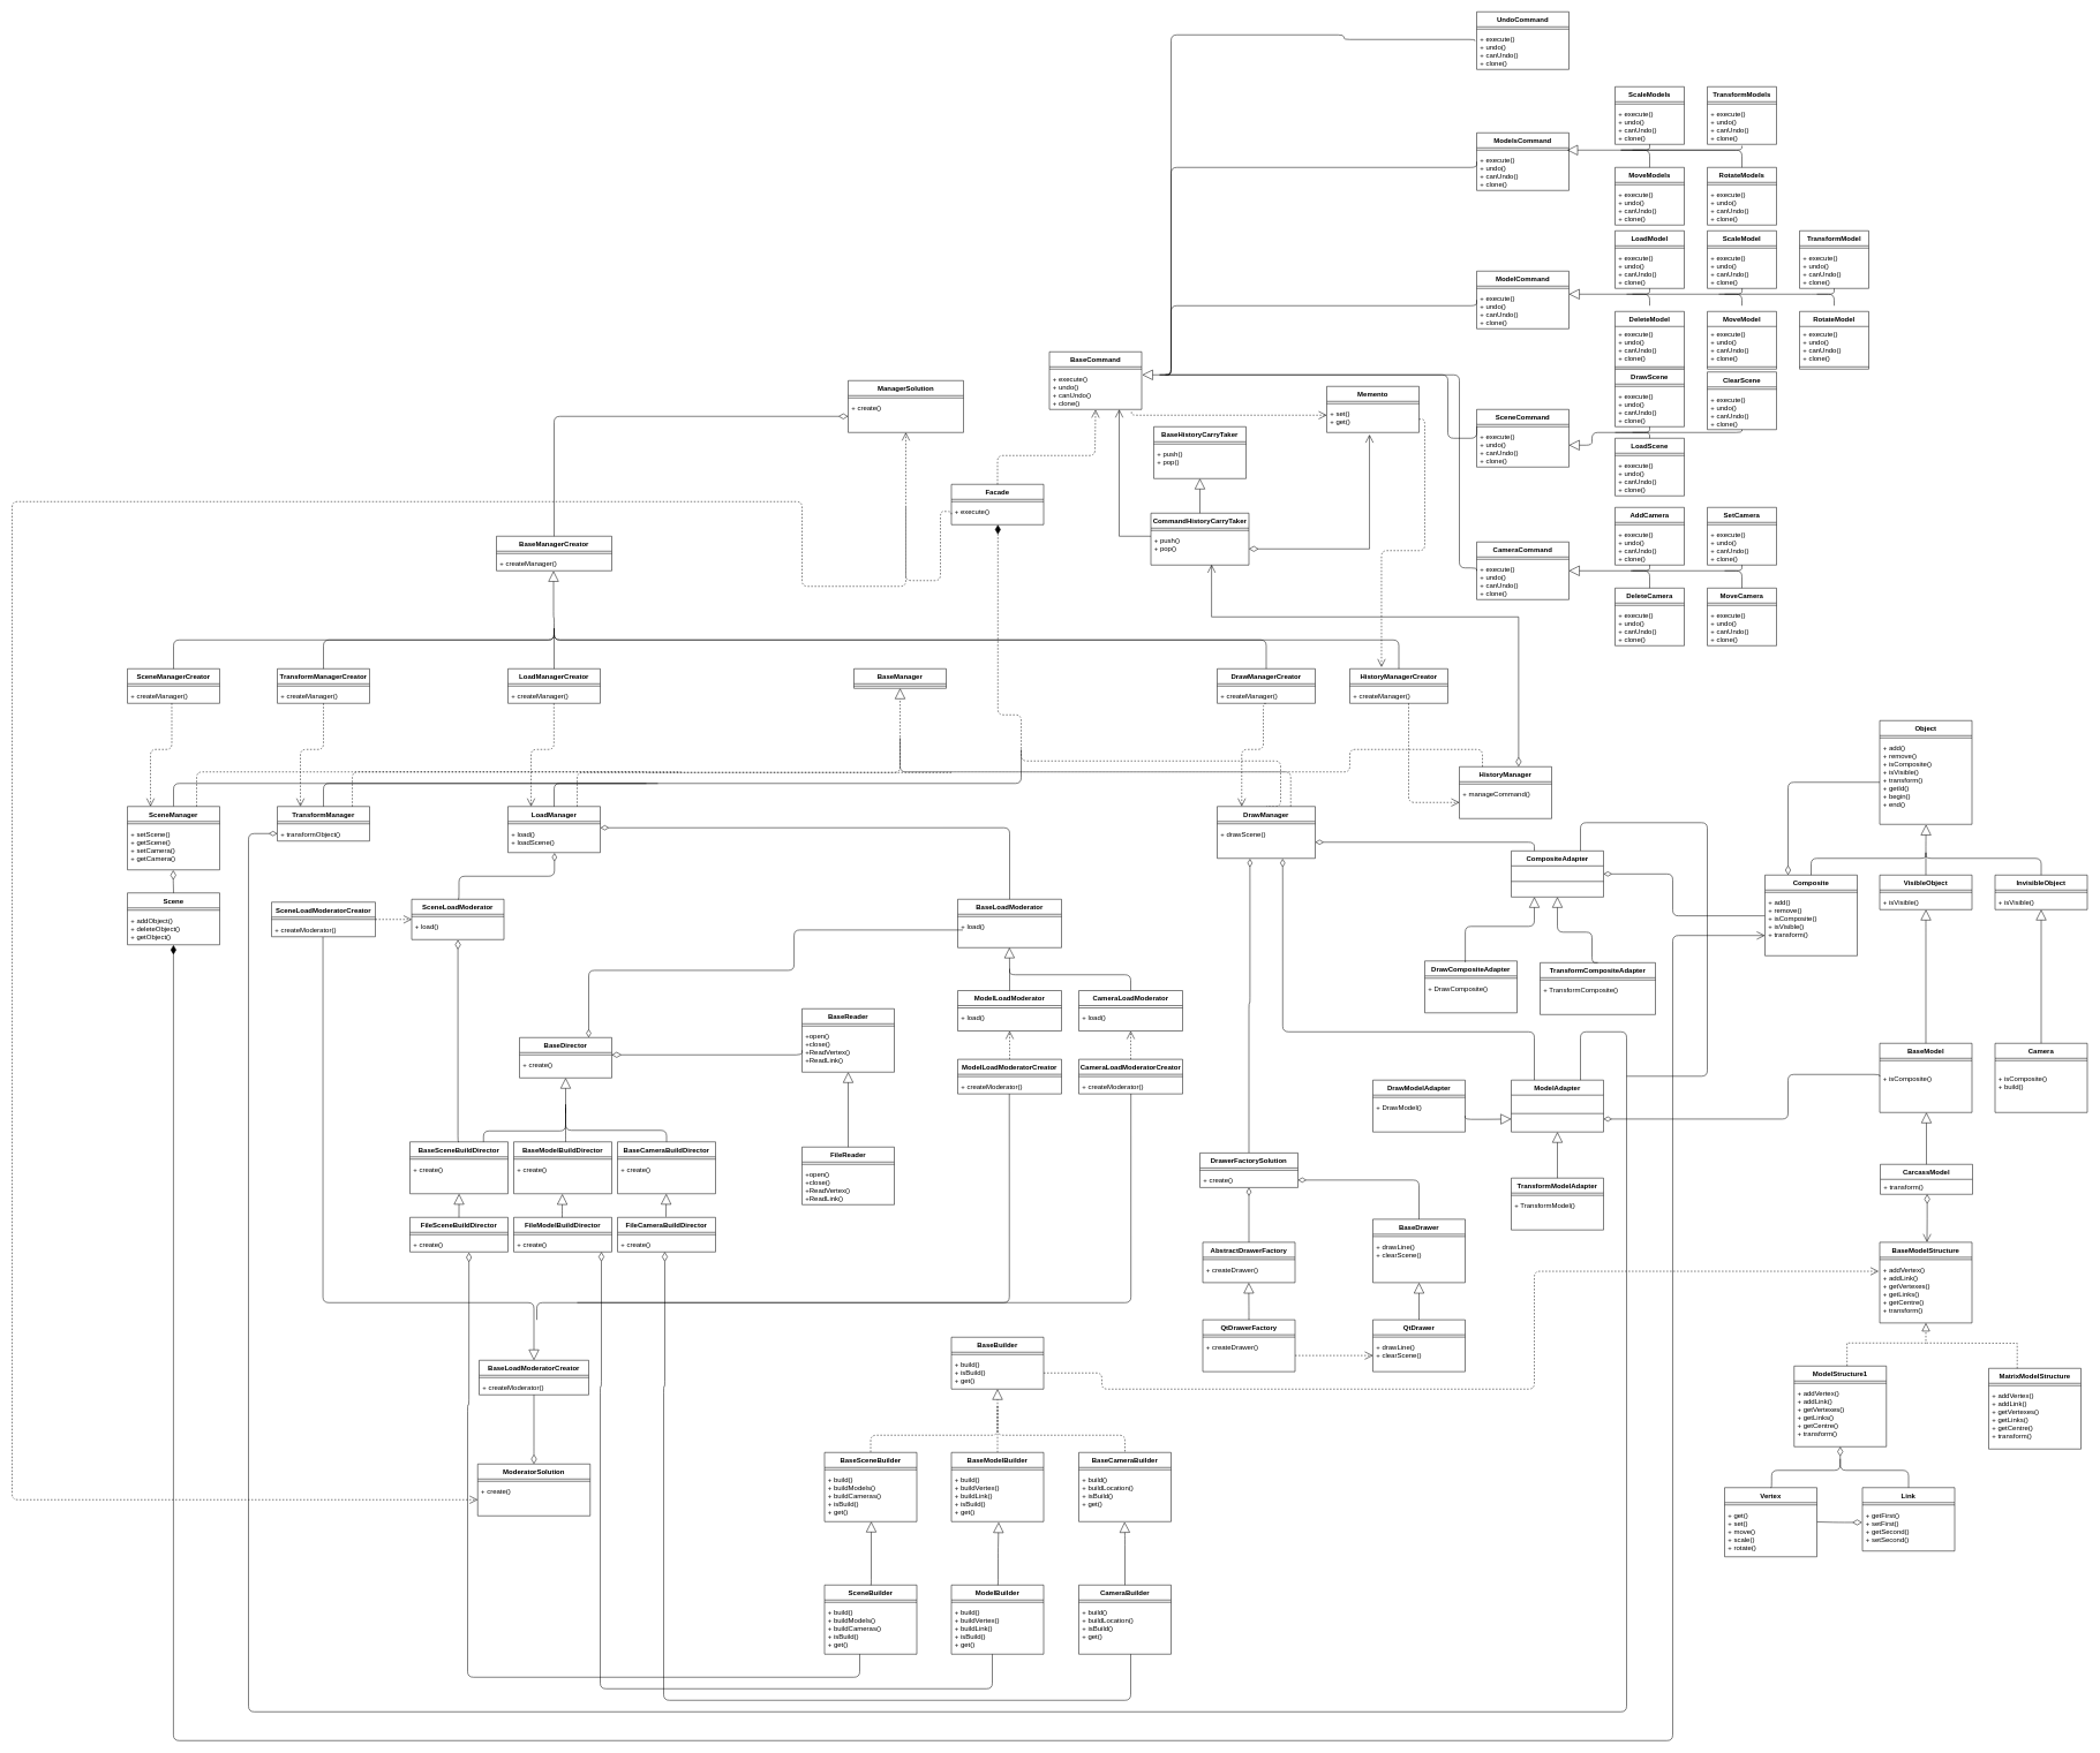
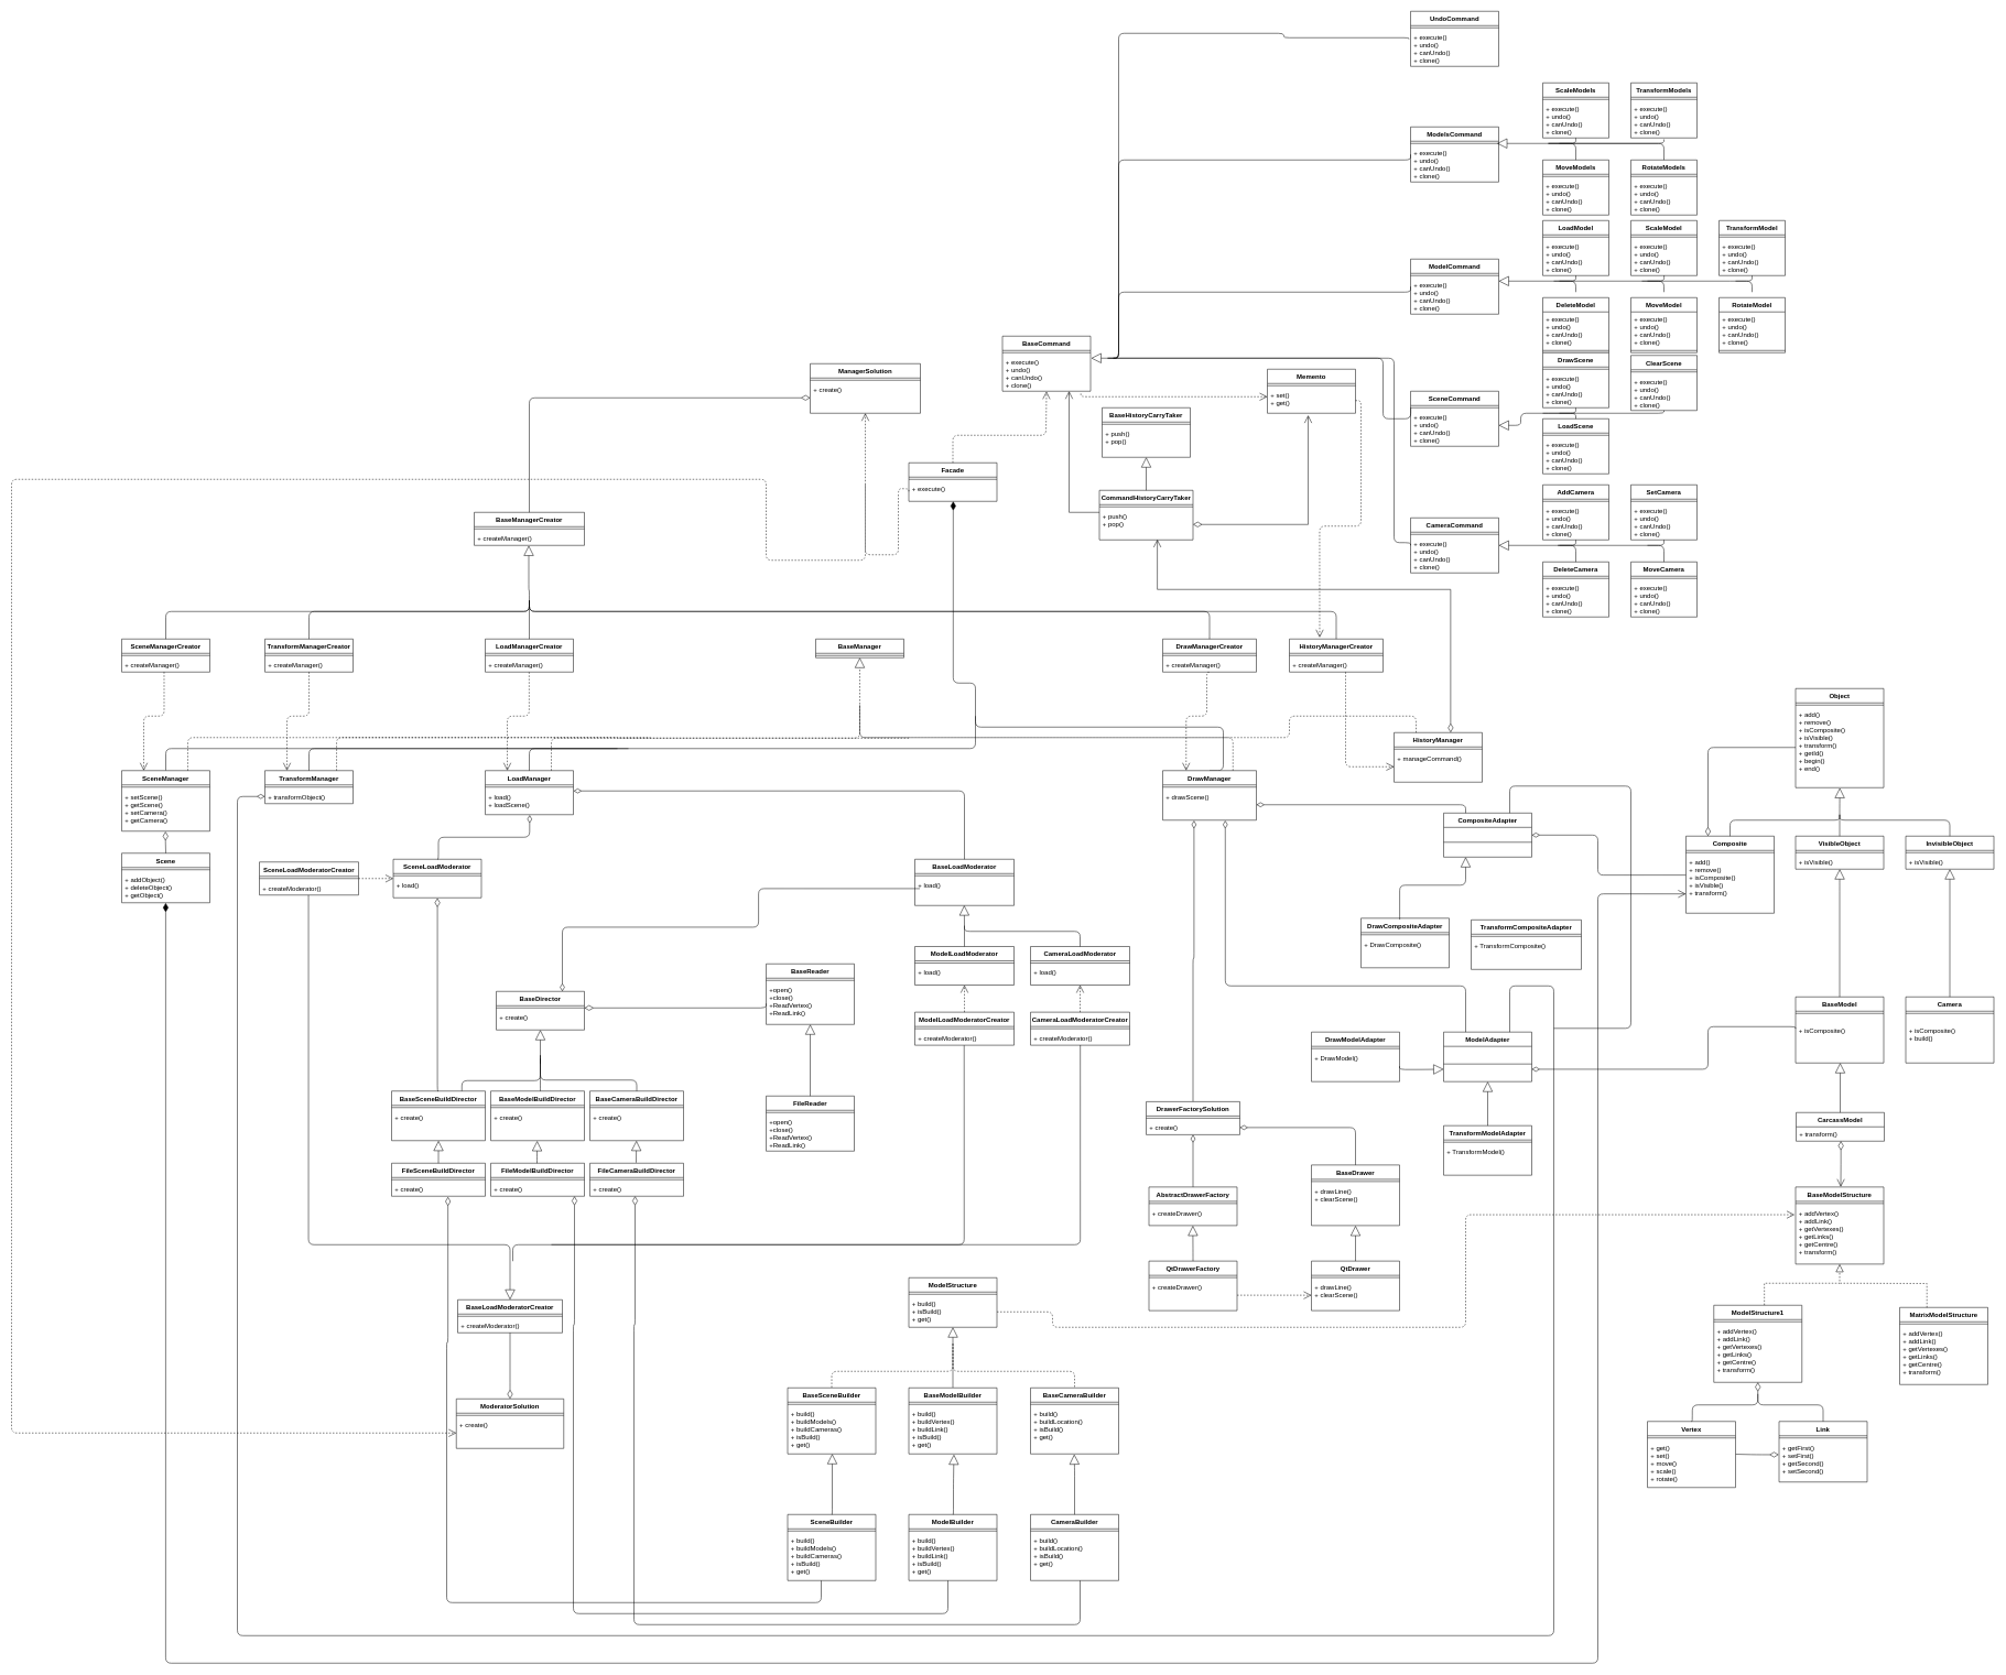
- <mxCell id="2" value="" style="endArrow=none;html=1;endSize=12;startArrow=diamondThin;startSize=14;startFill=1;edgeStyle=orthogonalEdgeStyle;align=left;verticalAlign=bottom;endFill=0;fontSize=48;entryX=0.5;entryY=0;entryDx=0;entryDy=0;exitX=0.504;exitY=0.999;exitDx=0;exitDy=0;exitPerimeter=0;dashed=1;" parent="1" source="146" target="13" edge="1"><mxGeometry x="0.455" y="60" relative="1" as="geometry"><mxPoint x="1899" y="1210" as="sourcePoint" /><mxPoint x="2220" y="1389" as="targetPoint" /><Array as="points"><mxPoint x="1730" y="1240" /><mxPoint x="1770" y="1240" /><mxPoint x="1770" y="1320" /><mxPoint x="2220" y="1320" /><mxPoint x="2220" y="1399" /></Array><mxPoint as="offset" /></mxGeometry></mxCell>
+ <mxCell id="2" value="" style="endArrow=none;html=1;endSize=12;startArrow=diamondThin;startSize=14;startFill=1;edgeStyle=orthogonalEdgeStyle;align=left;verticalAlign=bottom;endFill=0;fontSize=48;entryX=0.5;entryY=0;entryDx=0;entryDy=0;exitX=0.504;exitY=0.999;exitDx=0;exitDy=0;exitPerimeter=0;" parent="1" source="146" target="13" edge="1"><mxGeometry x="0.455" y="60" relative="1" as="geometry"><mxPoint x="1899" y="1210" as="sourcePoint" /><mxPoint x="2220" y="1389" as="targetPoint" /><Array as="points"><mxPoint x="1730" y="1240" /><mxPoint x="1770" y="1240" /><mxPoint x="1770" y="1320" /><mxPoint x="2220" y="1320" /><mxPoint x="2220" y="1399" /></Array><mxPoint as="offset" /></mxGeometry></mxCell>
- <mxCell id="280" value="" style="endArrow=block;endSize=16;endFill=0;html=1;edgeStyle=orthogonalEdgeStyle;exitX=0.5;exitY=0;exitDx=0;exitDy=0;entryX=0.5;entryY=1;entryDx=0;entryDy=0;" parent="1" source="276" target="177" edge="1"><mxGeometry width="160" relative="1" as="geometry"><mxPoint x="2550" y="1548.12" as="sourcePoint" /><mxPoint x="2630" y="1546.12" as="targetPoint" /><Array as="points"><mxPoint x="2760" y="1670.12" /><mxPoint x="2760" y="1617.12" /><mxPoint x="2700" y="1617.12" /></Array></mxGeometry></mxCell>
- <mxCell id="220" value="BaseBuilder" style="swimlane;fontStyle=1;align=center;verticalAlign=top;childLayout=stackLayout;horizontal=1;startSize=26;horizontalStack=0;resizeParent=1;resizeParentMax=0;resizeLast=0;collapsible=1;marginBottom=0;" parent="1" vertex="1"><mxGeometry x="1649" y="2320" width="160" height="90" as="geometry" /></mxCell>
+ <mxCell id="220" value="ModelStructure" style="swimlane;fontStyle=1;align=center;verticalAlign=top;childLayout=stackLayout;horizontal=1;startSize=26;horizontalStack=0;resizeParent=1;resizeParentMax=0;resizeLast=0;collapsible=1;marginBottom=0;" parent="1" vertex="1"><mxGeometry x="1649" y="2320" width="160" height="90" as="geometry" /></mxCell>
- <mxCell id="226" value="" style="endArrow=block;endSize=16;endFill=0;html=1;edgeStyle=orthogonalEdgeStyle;entryX=0.5;entryY=1;entryDx=0;entryDy=0;entryPerimeter=0;exitX=0.5;exitY=0;exitDx=0;exitDy=0;dashed=1;" parent="1" source="282" target="222" edge="1"><mxGeometry x="0.076" width="160" relative="1" as="geometry"><mxPoint x="1729" y="2490" as="sourcePoint" /><mxPoint x="1729" y="2420" as="targetPoint" /><Array as="points" /><mxPoint as="offset" /></mxGeometry></mxCell>
+ <mxCell id="226" value="" style="endArrow=block;endSize=16;endFill=0;html=1;edgeStyle=orthogonalEdgeStyle;entryX=0.5;entryY=1;entryDx=0;entryDy=0;entryPerimeter=0;exitX=0.5;exitY=0;exitDx=0;exitDy=0;dashed=0;" parent="1" source="282" target="222" edge="1"><mxGeometry x="0.076" width="160" relative="1" as="geometry"><mxPoint x="1729" y="2490" as="sourcePoint" /><mxPoint x="1729" y="2420" as="targetPoint" /><Array as="points" /><mxPoint as="offset" /></mxGeometry></mxCell>
